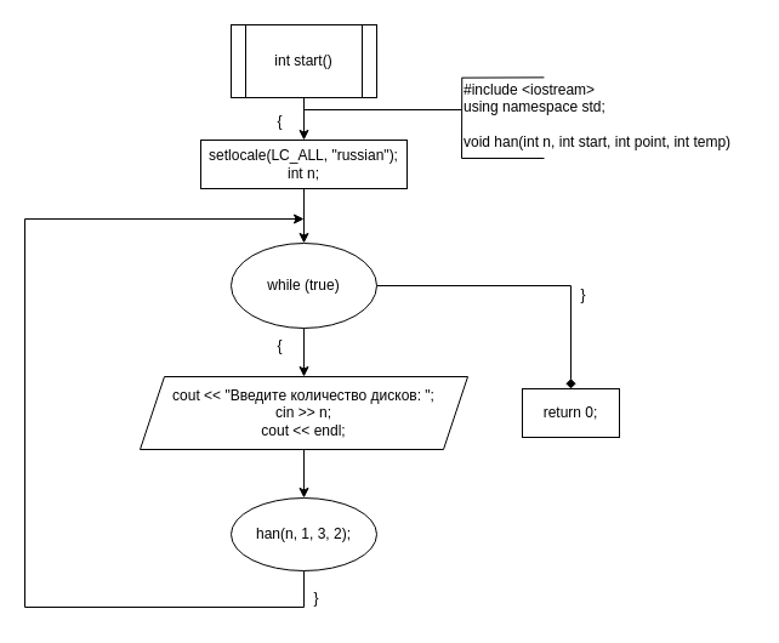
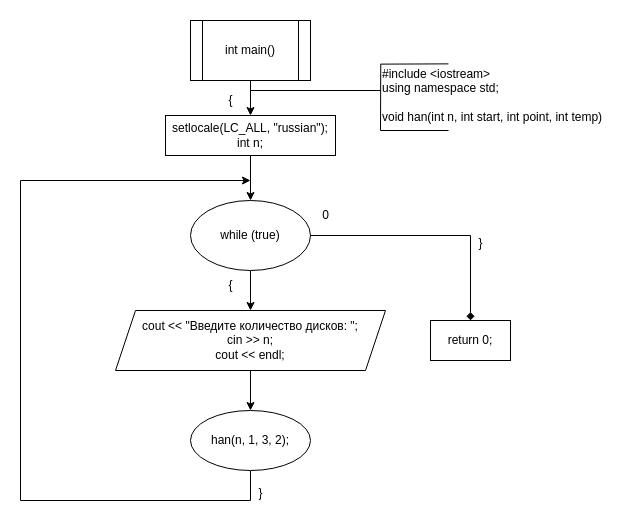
- <mxCell id="3" value="int start()" style="shape=process;whiteSpace=wrap;html=1;backgroundOutline=1;" vertex="1" parent="1"><mxGeometry x="190" y="20" width="120" height="60" as="geometry" /></mxCell>
+ <mxCell id="3" value="int main()" style="shape=process;whiteSpace=wrap;html=1;backgroundOutline=1;" vertex="1" parent="1"><mxGeometry x="190" y="20" width="120" height="60" as="geometry" /></mxCell>
+ <mxCell id="22" value="0" style="text;html=1;align=center;verticalAlign=middle;resizable=0;points=[];autosize=1;strokeColor=none;fillColor=none;" vertex="1" parent="1"><mxGeometry x="310" y="200" width="30" height="30" as="geometry" /></mxCell>
